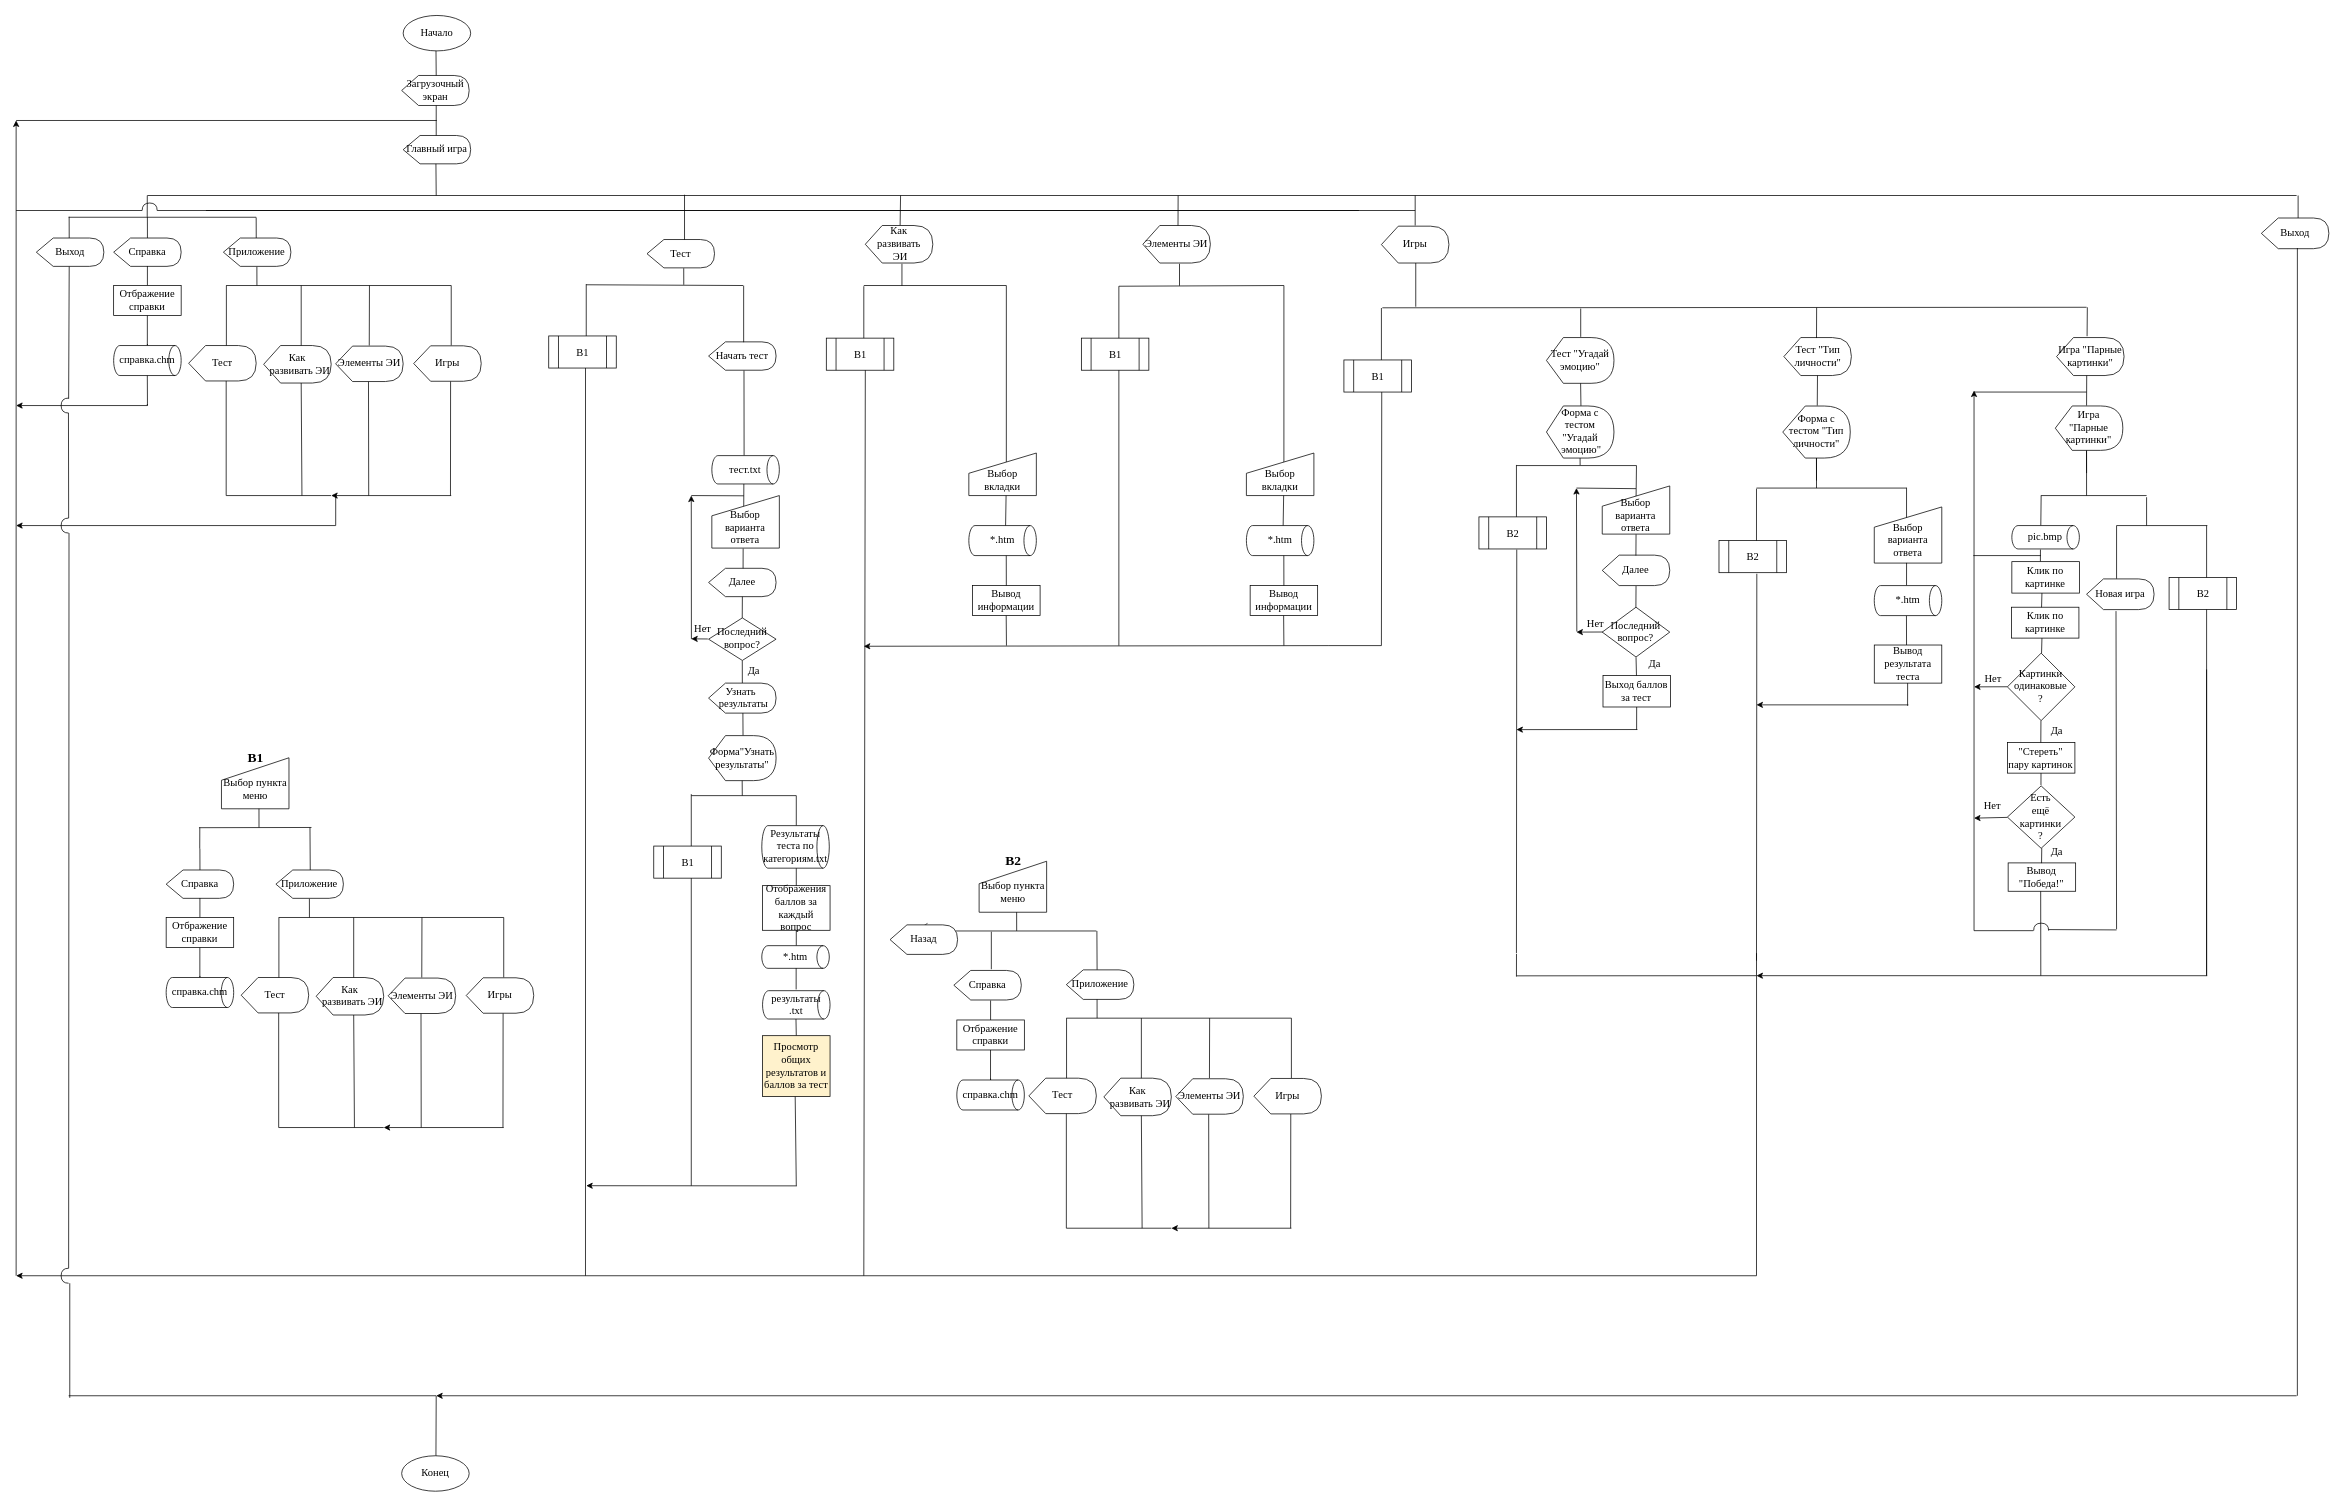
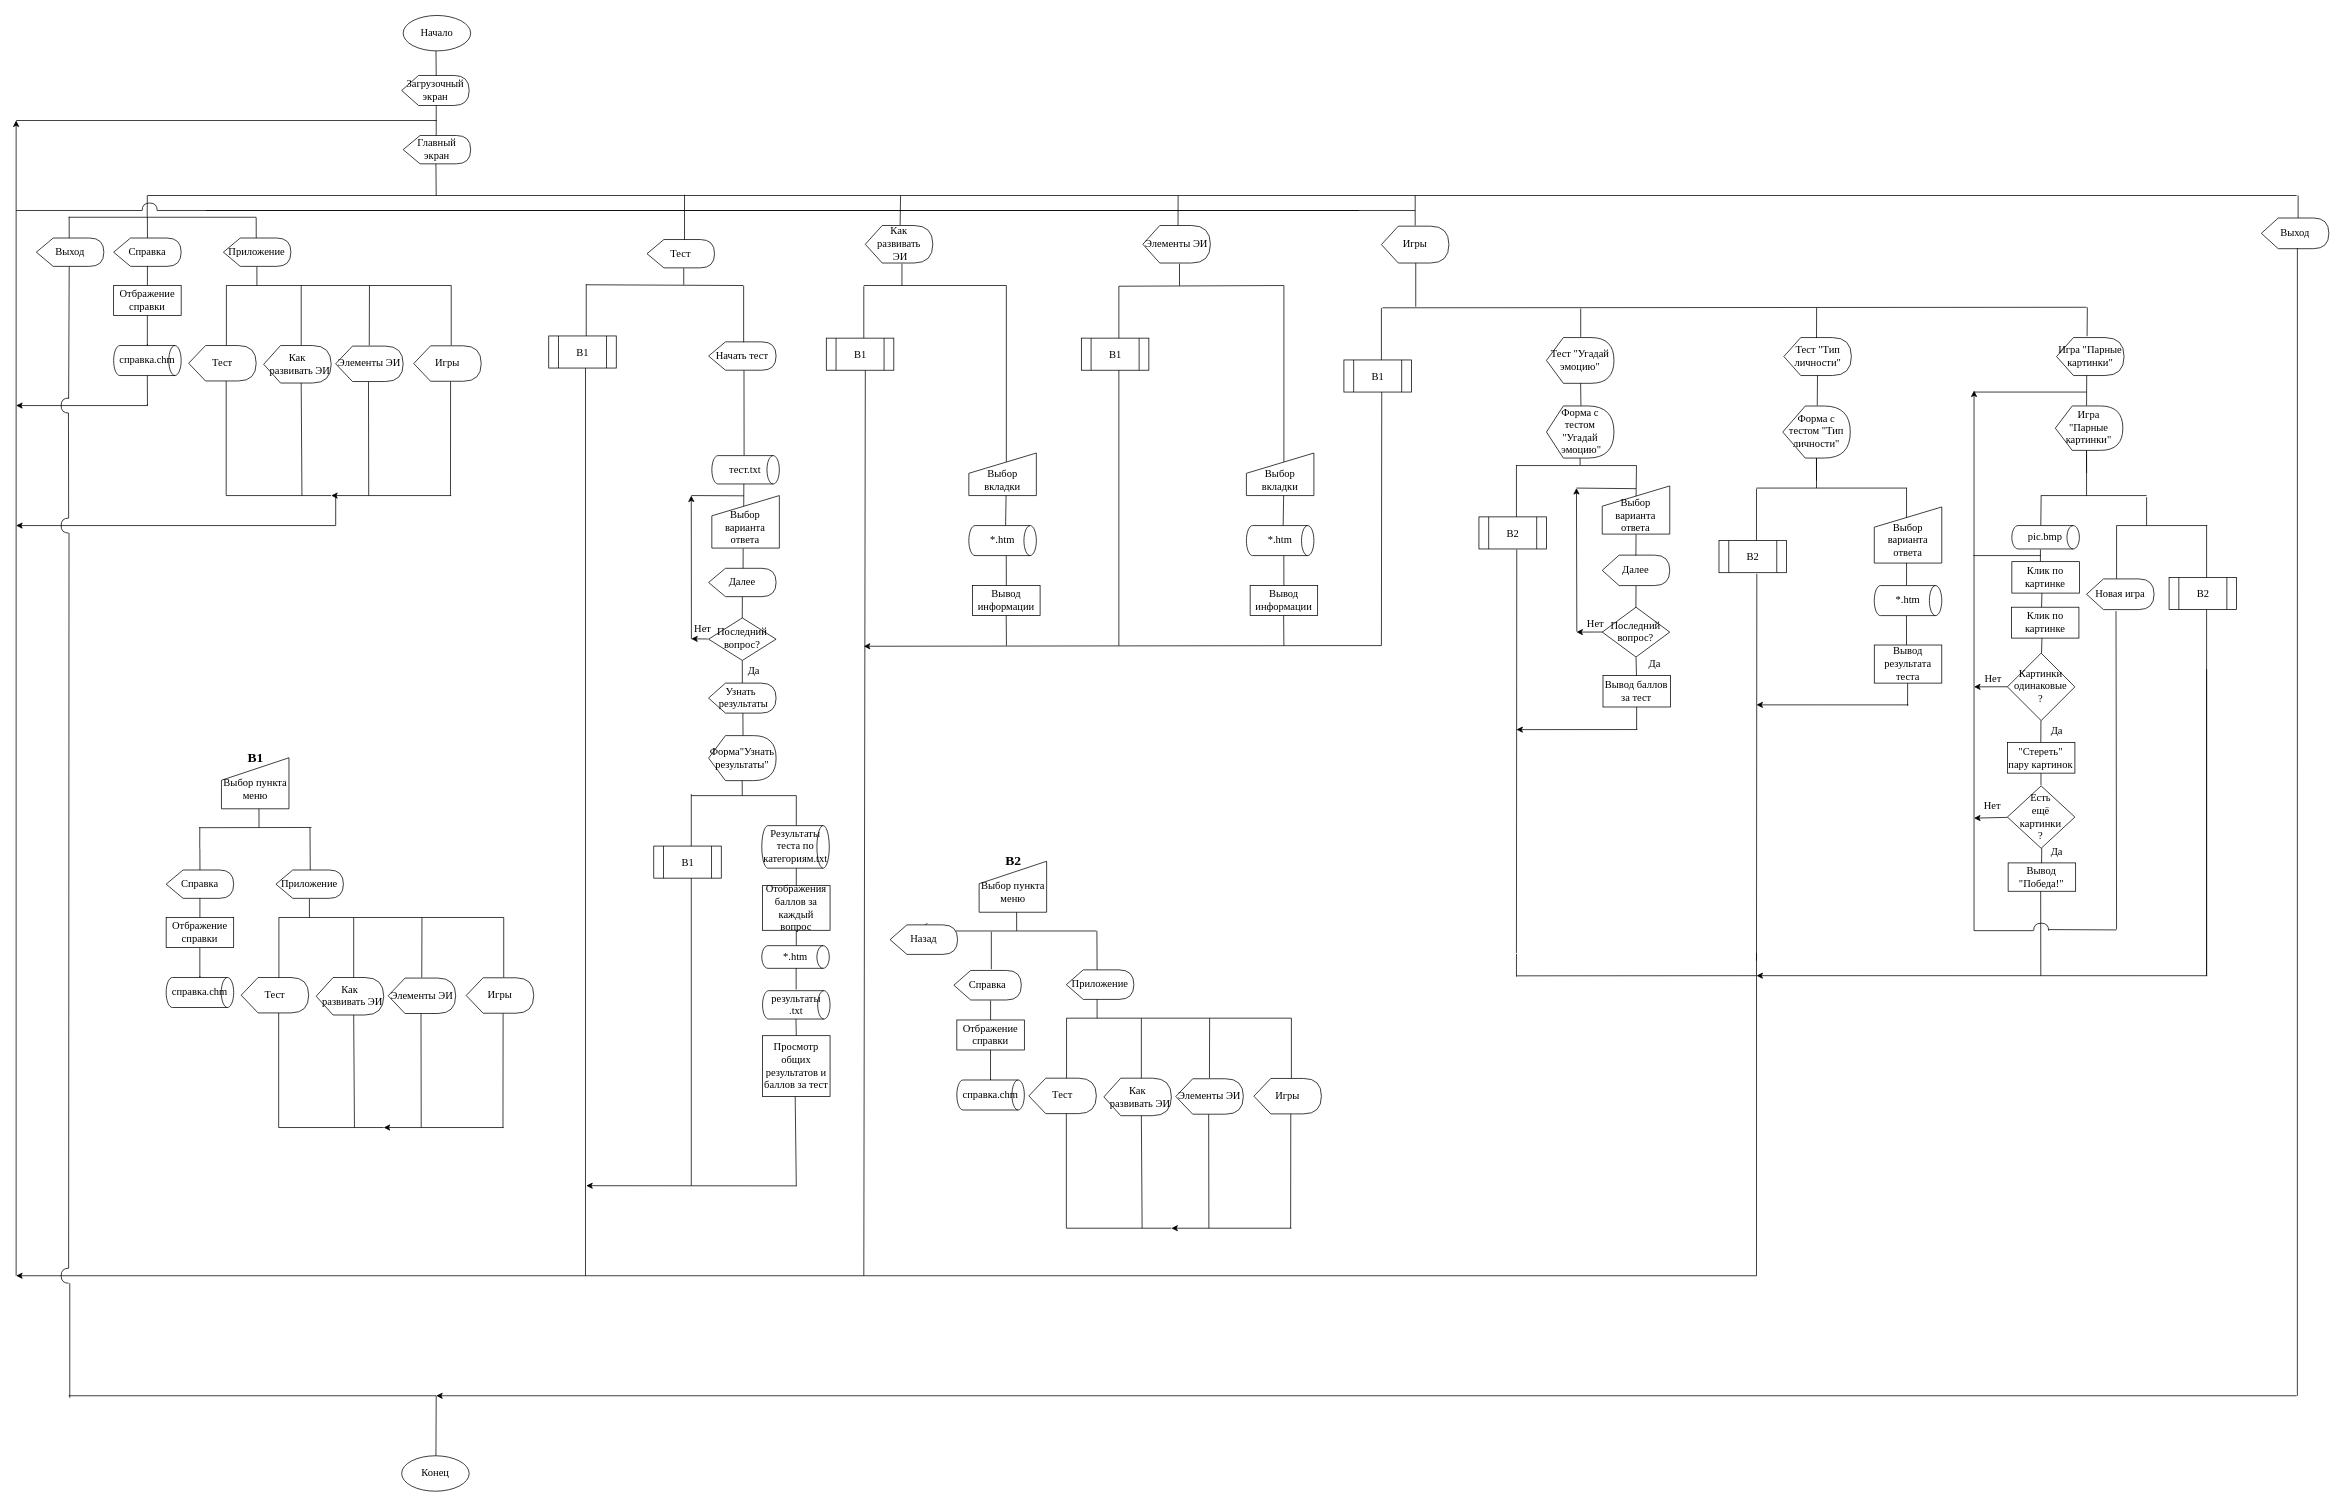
- <mxCell id="4" value="&lt;font style=&quot;font-size: 14px;&quot; data-font-src=&quot;https://fonts.googleapis.com/css?family=isocpeur&quot; face=&quot;isocpeur&quot;&gt;Главный игра&lt;/font&gt;" style="shape=display;whiteSpace=wrap;html=1;" vertex="1" parent="1"><mxGeometry x="536.935" y="179.998" width="90" height="37.79" as="geometry" /></mxCell>
+ <mxCell id="4" value="&lt;font style=&quot;font-size: 14px;&quot; data-font-src=&quot;https://fonts.googleapis.com/css?family=isocpeur&quot; face=&quot;isocpeur&quot;&gt;Главный экран&lt;/font&gt;" style="shape=display;whiteSpace=wrap;html=1;" vertex="1" parent="1"><mxGeometry x="536.935" y="179.998" width="90" height="37.79" as="geometry" /></mxCell>
- <mxCell id="118" value="&lt;font style=&quot;font-size: 14px;&quot; face=&quot;isocpeur&quot;&gt;Выход баллов за тест&lt;/font&gt;" style="rounded=0;whiteSpace=wrap;html=1;" vertex="1" parent="1"><mxGeometry x="2136.37" y="899.91" width="90" height="41.93" as="geometry" /></mxCell>
+ <mxCell id="118" value="&lt;font style=&quot;font-size: 14px;&quot; face=&quot;isocpeur&quot;&gt;Вывод баллов за тест&lt;/font&gt;" style="rounded=0;whiteSpace=wrap;html=1;" vertex="1" parent="1"><mxGeometry x="2136.37" y="899.91" width="90" height="41.93" as="geometry" /></mxCell>
- <mxCell id="76" value="&lt;font style=&quot;font-size: 14px;&quot; face=&quot;isocpeur&quot;&gt;Просмотр общих результатов и баллов за тест&lt;/font&gt;" style="rounded=0;whiteSpace=wrap;html=1;fillColor=#fff2cc;" vertex="1" parent="1"><mxGeometry x="1016" y="1380" width="90" height="81.17" as="geometry" /></mxCell>
+ <mxCell id="76" value="&lt;font style=&quot;font-size: 14px;&quot; face=&quot;isocpeur&quot;&gt;Просмотр общих результатов и баллов за тест&lt;/font&gt;" style="rounded=0;whiteSpace=wrap;html=1;" vertex="1" parent="1"><mxGeometry x="1016" y="1380" width="90" height="81.17" as="geometry" /></mxCell>
